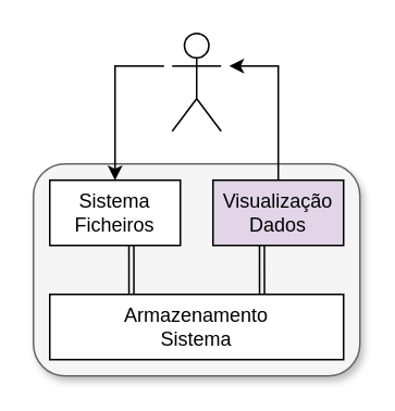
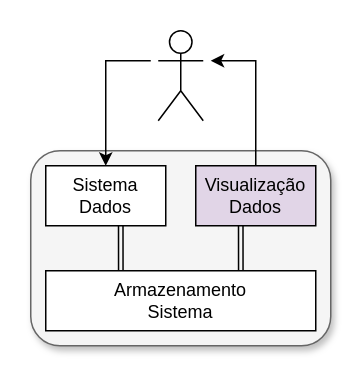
- <mxCell id="3" value="Sistema Ficheiros" style="rounded=0;whiteSpace=wrap;html=1;" vertex="1" parent="1"><mxGeometry x="30" y="110" width="80" height="40" as="geometry" /></mxCell>
+ <mxCell id="3" value="Sistema Dados" style="rounded=0;whiteSpace=wrap;html=1;" vertex="1" parent="1"><mxGeometry x="30" y="110" width="80" height="40" as="geometry" /></mxCell>
